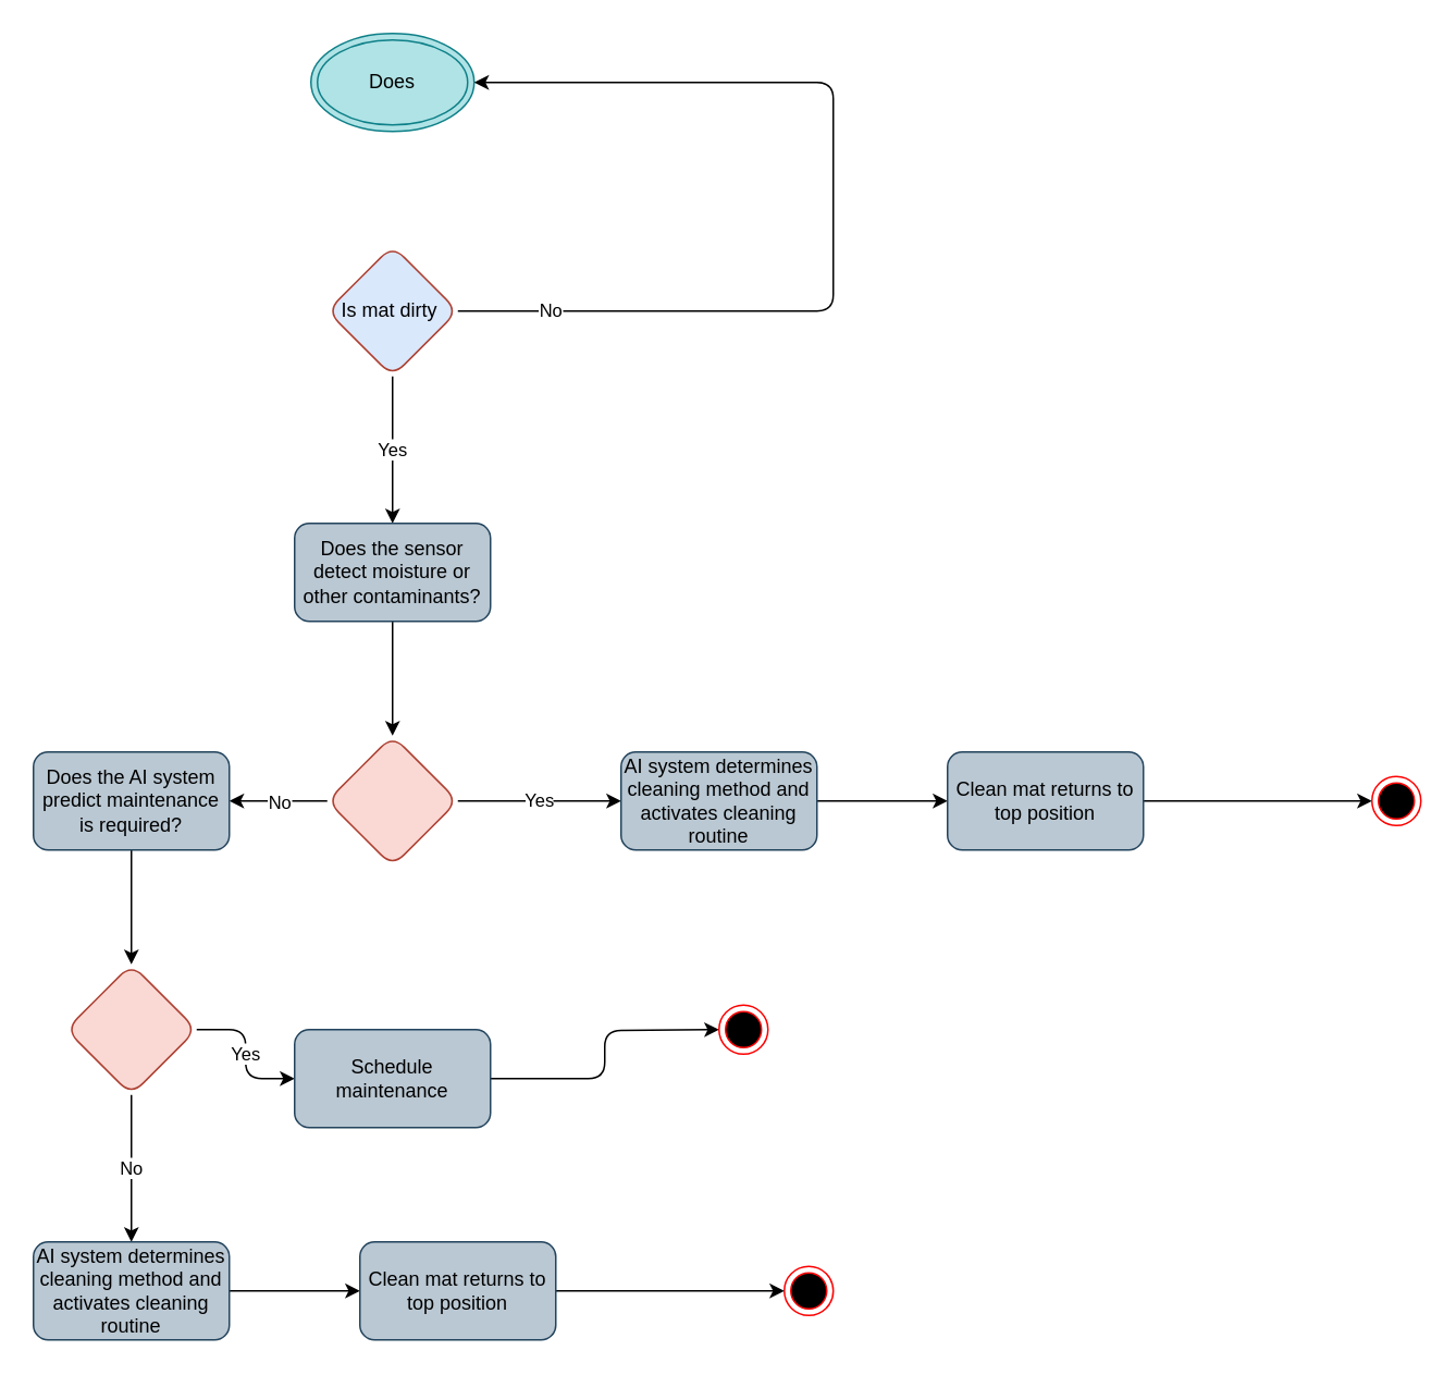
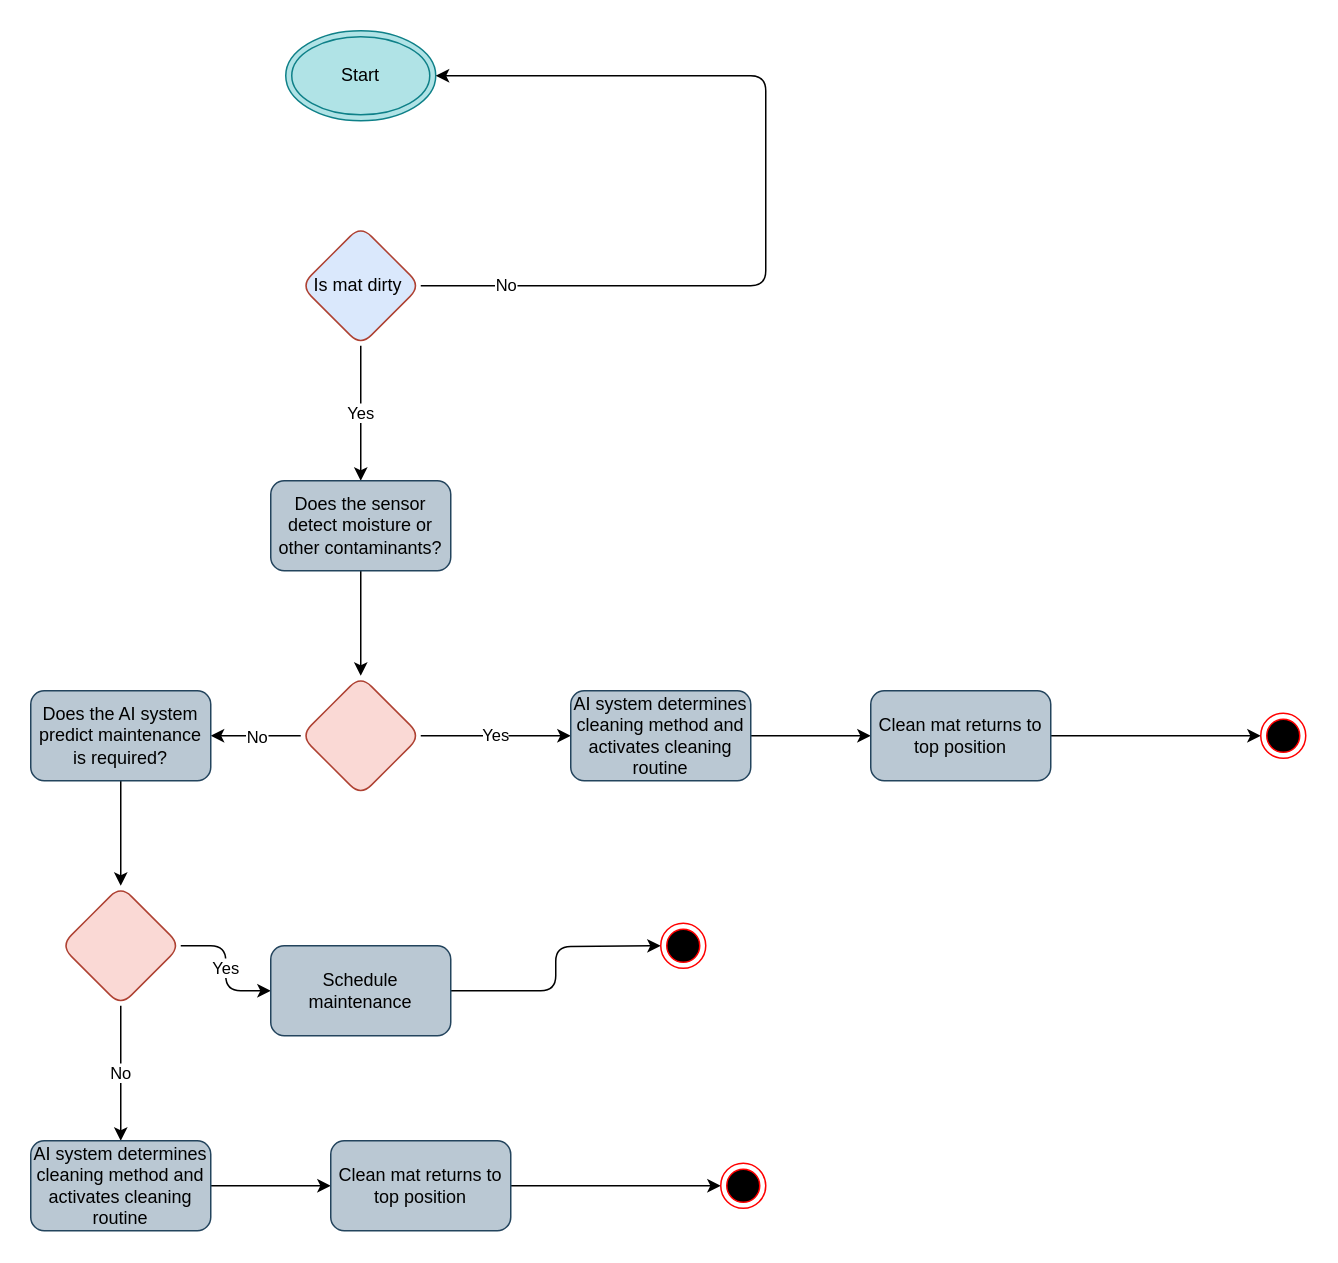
- <mxCell id="2" value="Does" style="ellipse;shape=doubleEllipse;whiteSpace=wrap;html=1;rounded=1;fillColor=#b0e3e6;strokeColor=#0e8088;" vertex="1" parent="1"><mxGeometry x="190" y="20" width="100" height="60" as="geometry" /></mxCell>
+ <mxCell id="2" value="Start" style="ellipse;shape=doubleEllipse;whiteSpace=wrap;html=1;rounded=1;fillColor=#b0e3e6;strokeColor=#0e8088;" vertex="1" parent="1"><mxGeometry x="190" y="20" width="100" height="60" as="geometry" /></mxCell>
